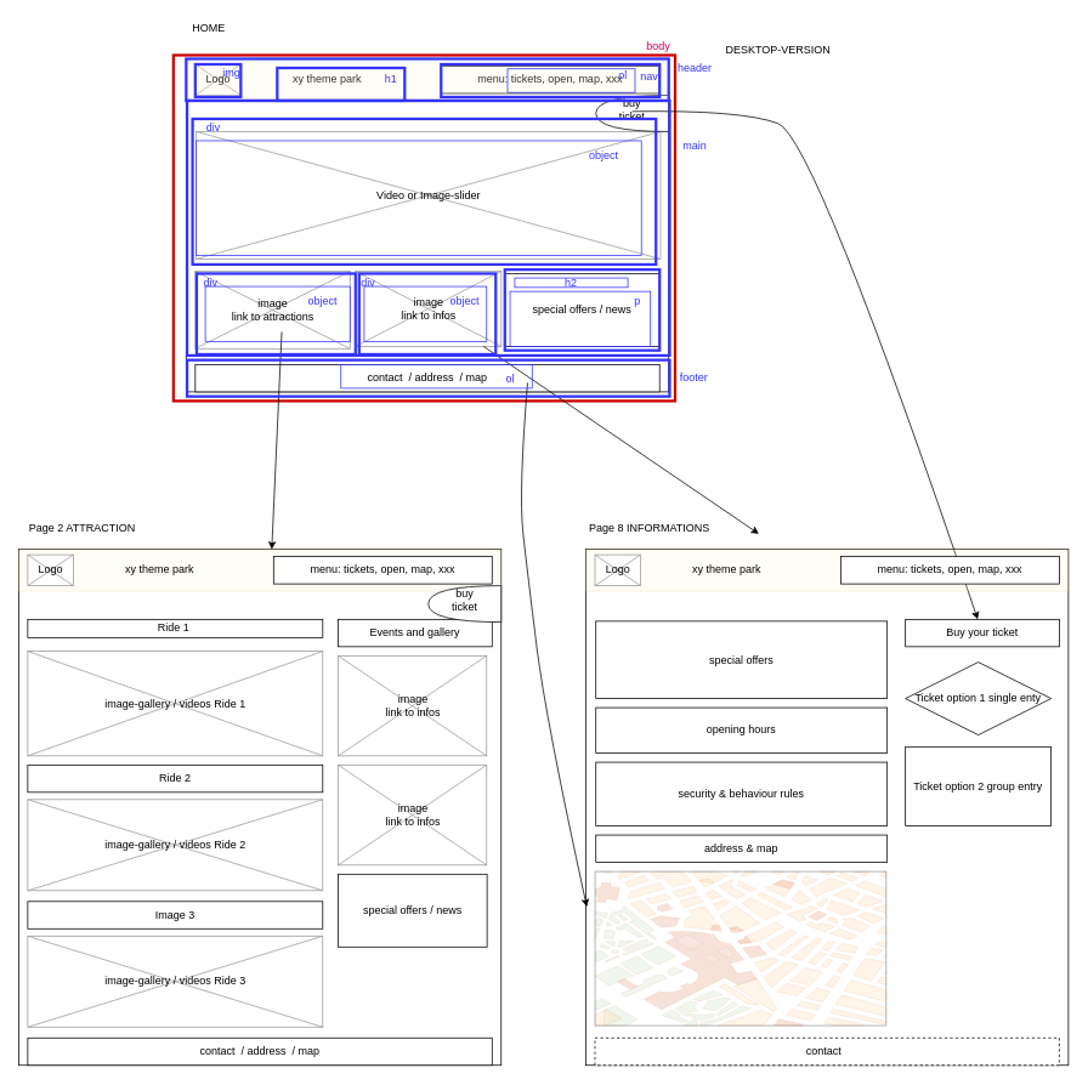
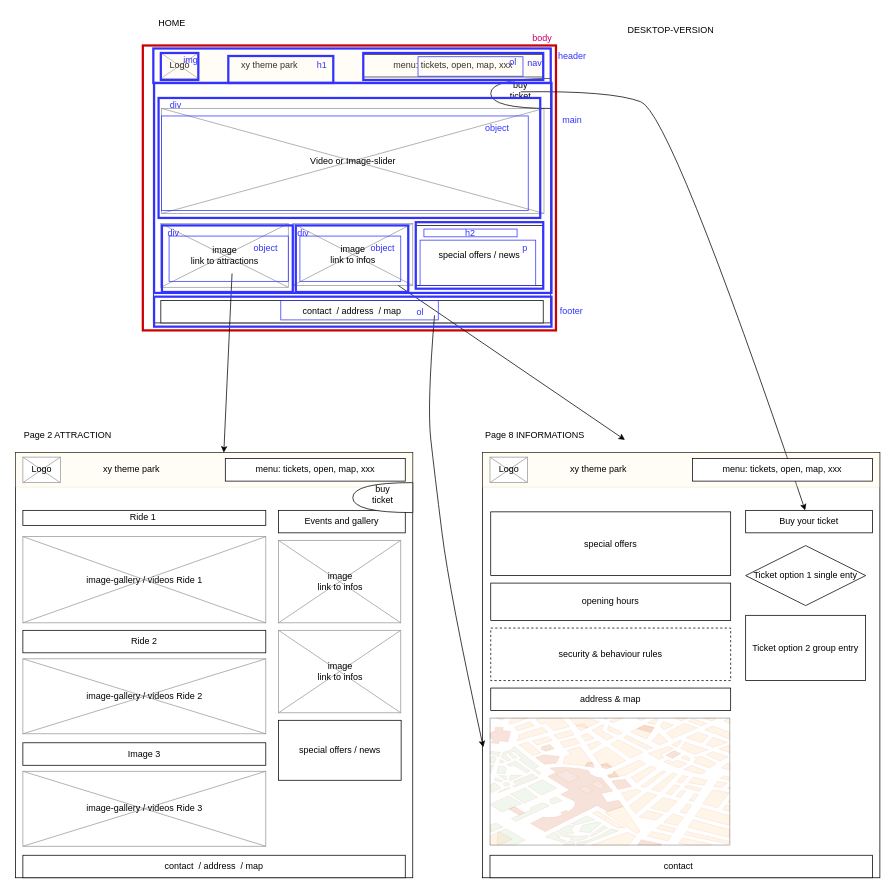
- <mxCell id="56" value="DESKTOP-VERSION" style="text;html=1;align=center;verticalAlign=middle;resizable=0;points=[];autosize=1;strokeColor=none;" parent="1" vertex="1"><mxGeometry x="789" y="45" width="130" height="20" as="geometry" /></mxCell>
+ <mxCell id="56" value="DESKTOP-VERSION" style="text;html=1;align=center;verticalAlign=middle;resizable=0;points=[];autosize=1;strokeColor=none;" parent="1" vertex="1"><mxGeometry x="829" y="30" width="130" height="20" as="geometry" /></mxCell>
- <mxCell id="33" value="security &amp;amp; behaviour rules" style="rounded=0;whiteSpace=wrap;html=1;gradientColor=none;" parent="1" vertex="1"><mxGeometry x="654" y="837" width="320" height="70" as="geometry" /></mxCell>
+ <mxCell id="33" value="security &amp;amp; behaviour rules" style="rounded=0;whiteSpace=wrap;html=1;gradientColor=none;dashed=1;" parent="1" vertex="1"><mxGeometry x="654" y="837" width="320" height="70" as="geometry" /></mxCell>
- <mxCell id="51" value="contact &amp;nbsp;" style="rounded=0;whiteSpace=wrap;html=1;gradientColor=none;dashed=1;" parent="1" vertex="1"><mxGeometry x="653" y="1140" width="510" height="30" as="geometry" /></mxCell>
+ <mxCell id="51" value="contact &amp;nbsp;" style="rounded=0;whiteSpace=wrap;html=1;gradientColor=none;" parent="1" vertex="1"><mxGeometry x="653" y="1140" width="510" height="30" as="geometry" /></mxCell>
